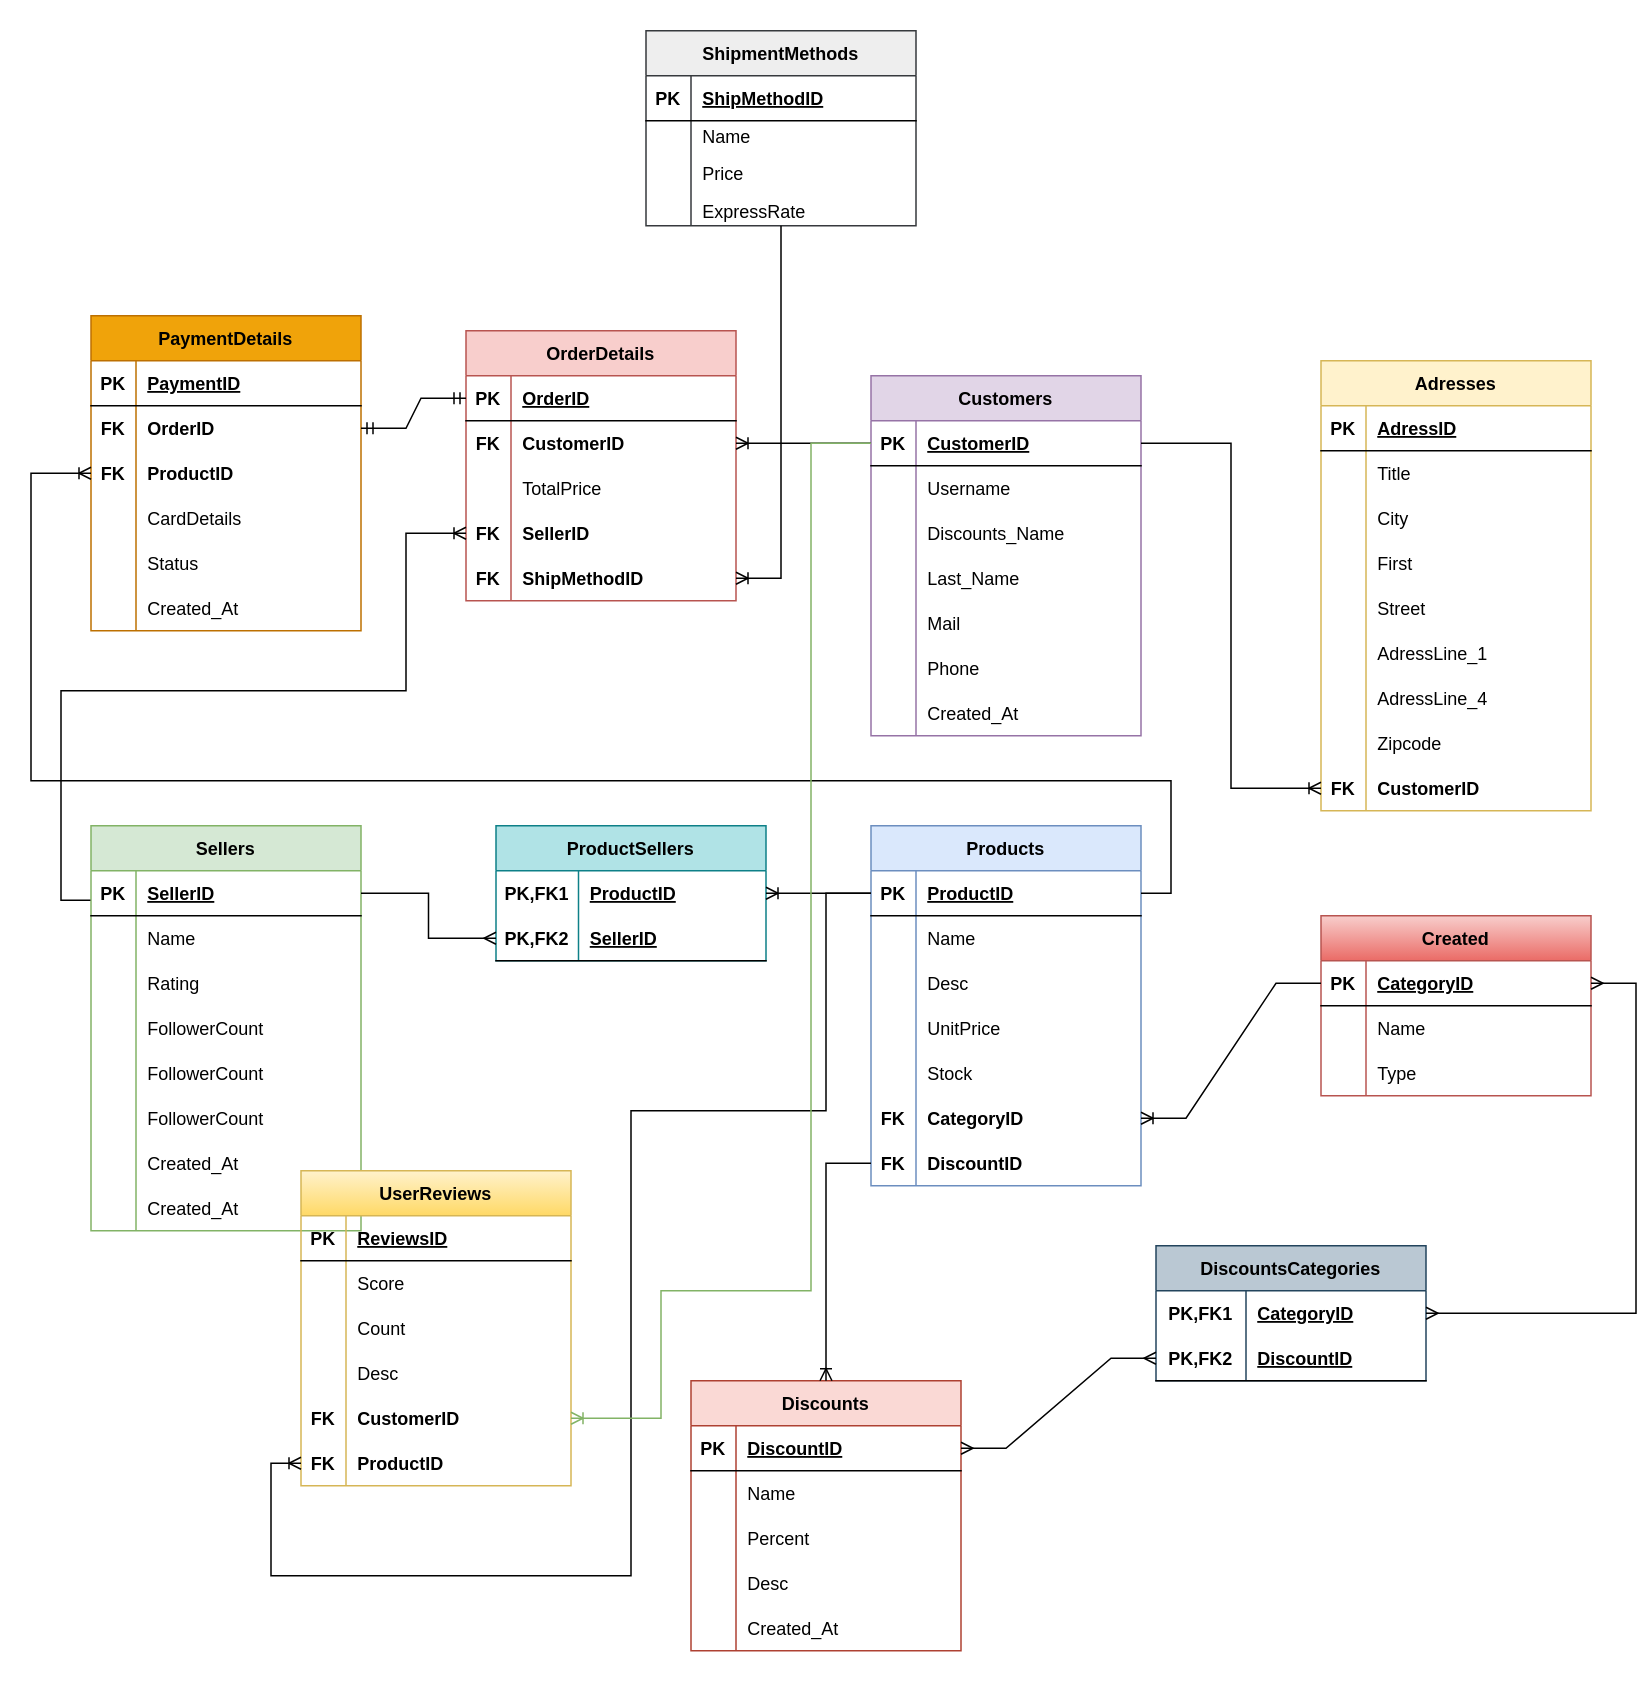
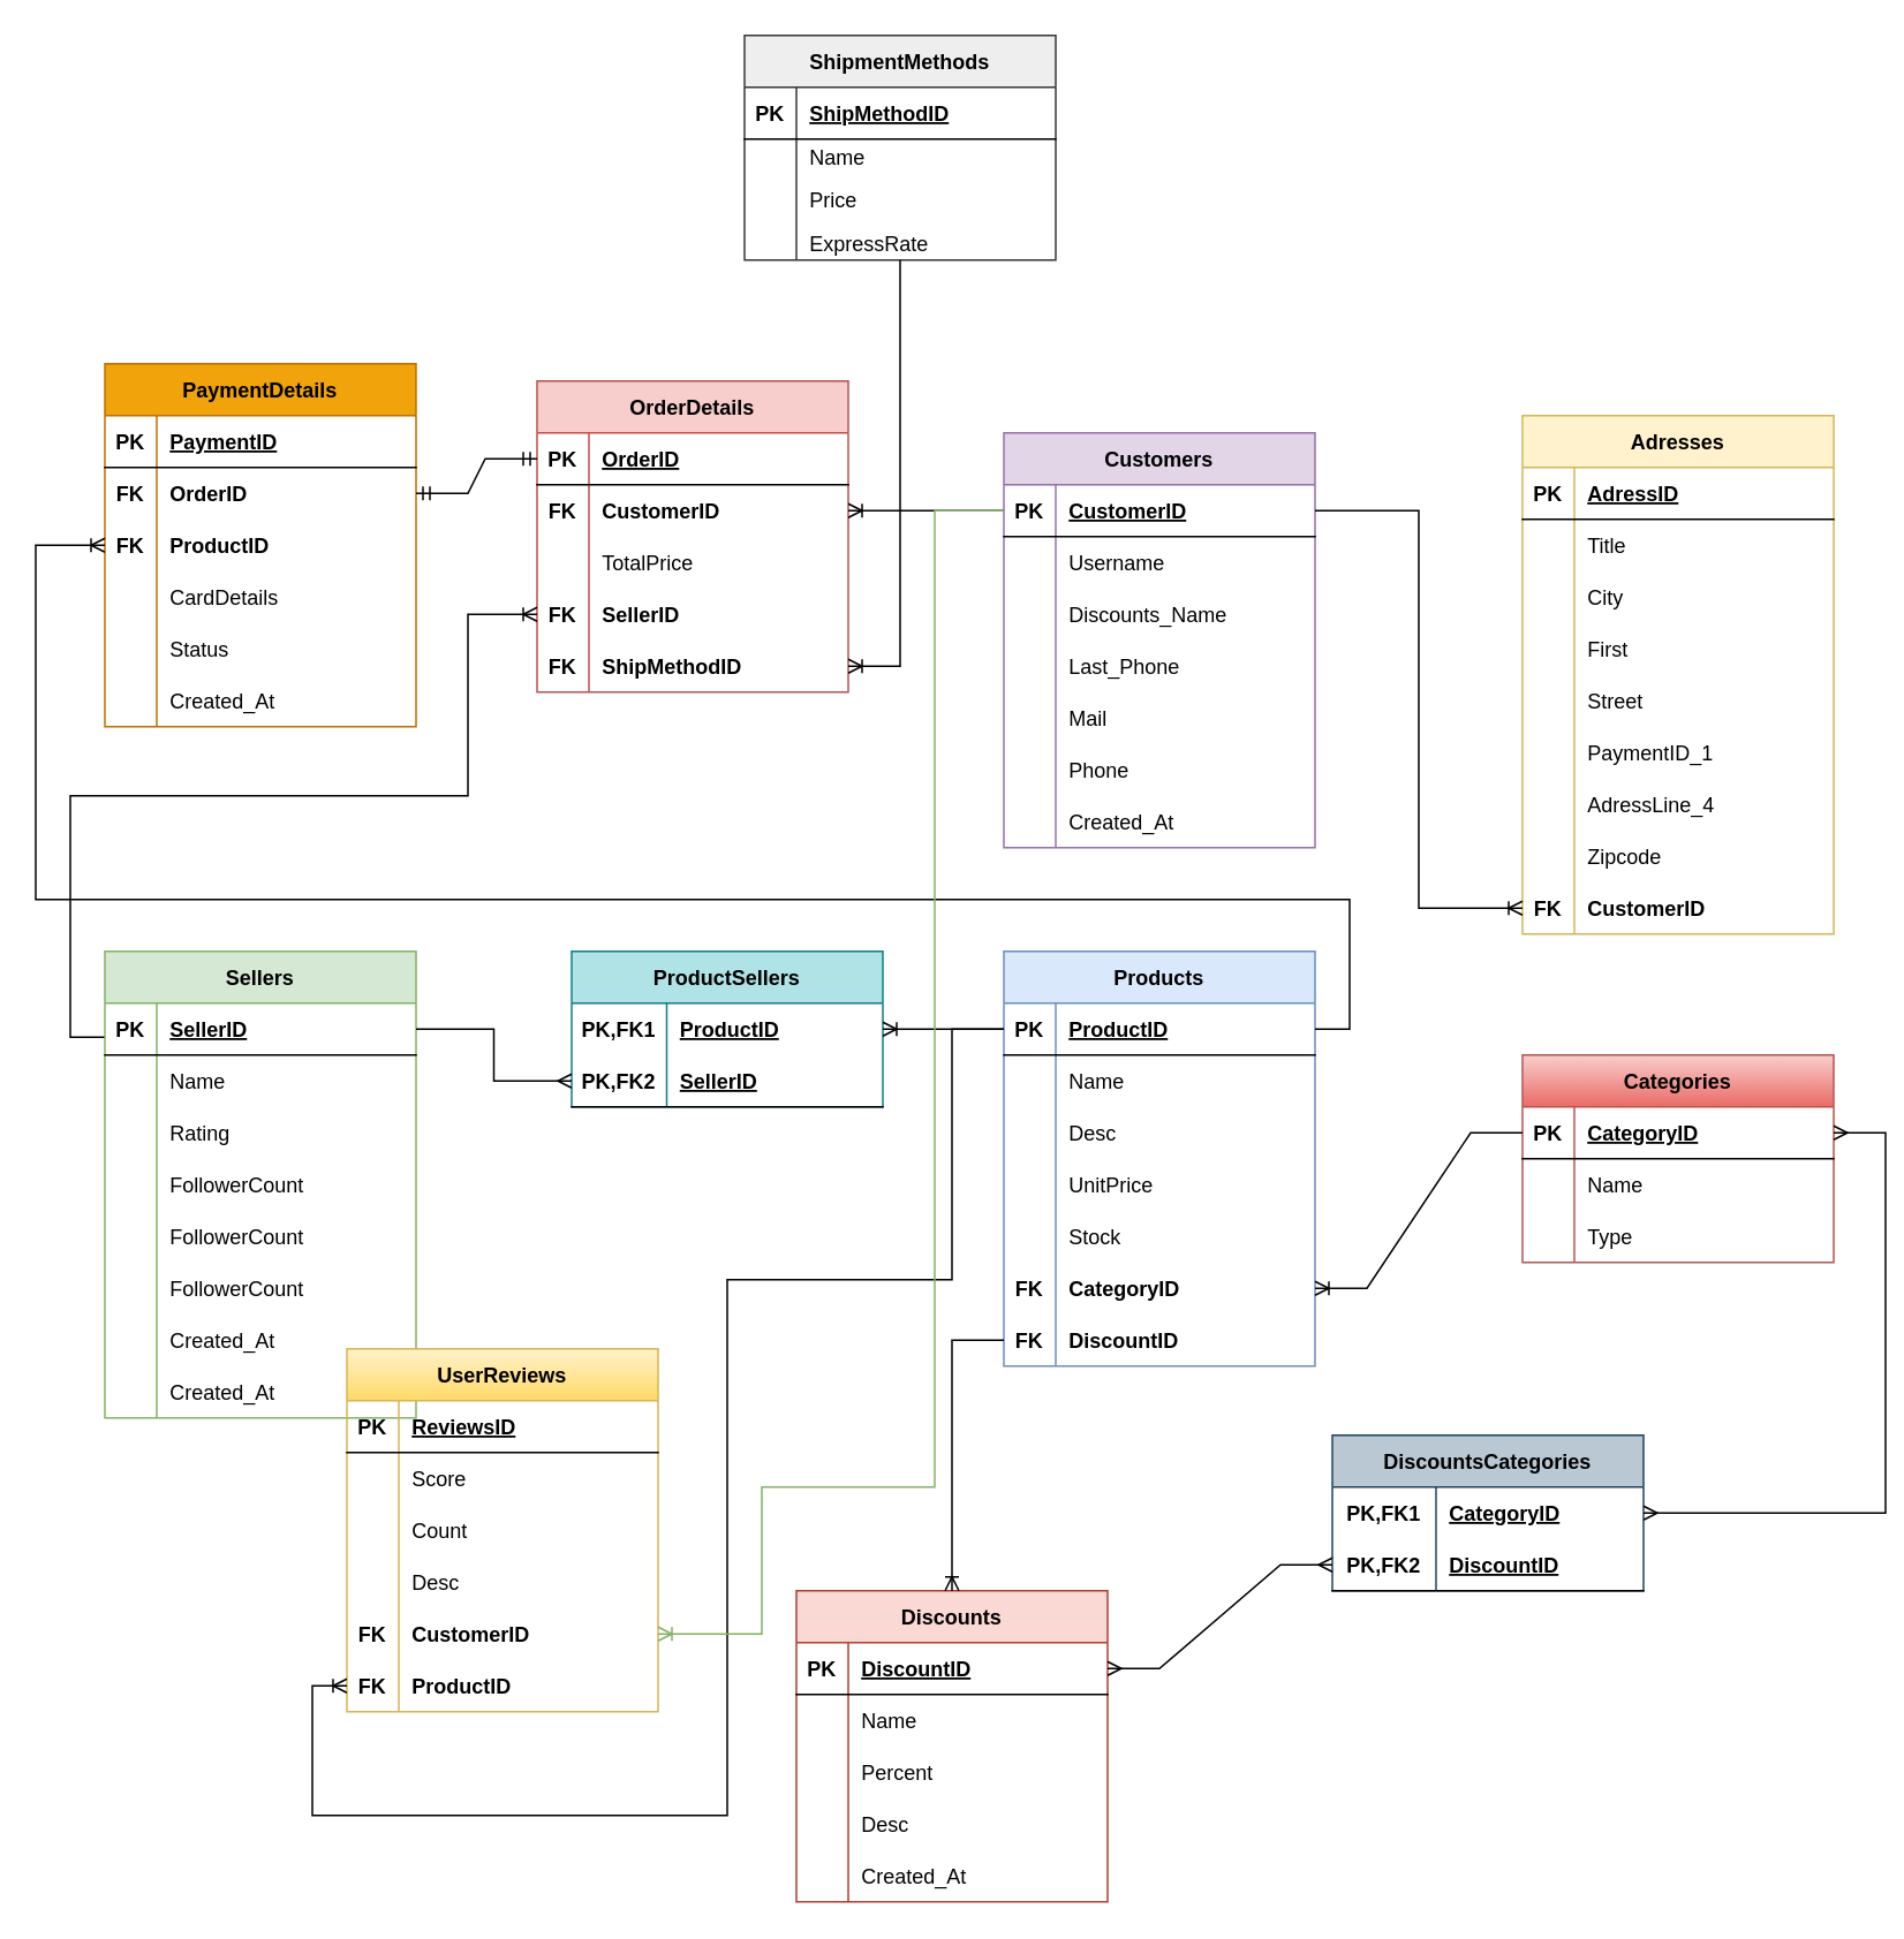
- <mxCell id="14" value="Last_Name" style="shape=partialRectangle;connectable=0;fillColor=none;top=0;left=0;bottom=0;right=0;align=left;spacingLeft=6;overflow=hidden;" vertex="1" parent="12"><mxGeometry x="30" width="150" height="30" as="geometry"><mxRectangle width="150" height="30" as="alternateBounds" /></mxGeometry></mxCell>
+ <mxCell id="14" value="Last_Phone" style="shape=partialRectangle;connectable=0;fillColor=none;top=0;left=0;bottom=0;right=0;align=left;spacingLeft=6;overflow=hidden;" vertex="1" parent="12"><mxGeometry x="30" width="150" height="30" as="geometry"><mxRectangle width="150" height="30" as="alternateBounds" /></mxGeometry></mxCell>
- <mxCell id="42" value="AdressLine_1" style="shape=partialRectangle;connectable=0;fillColor=none;top=0;left=0;bottom=0;right=0;align=left;spacingLeft=6;overflow=hidden;" vertex="1" parent="40"><mxGeometry x="30" width="150" height="30" as="geometry"><mxRectangle width="150" height="30" as="alternateBounds" /></mxGeometry></mxCell>
+ <mxCell id="42" value="PaymentID_1" style="shape=partialRectangle;connectable=0;fillColor=none;top=0;left=0;bottom=0;right=0;align=left;spacingLeft=6;overflow=hidden;" vertex="1" parent="40"><mxGeometry x="30" width="150" height="30" as="geometry"><mxRectangle width="150" height="30" as="alternateBounds" /></mxGeometry></mxCell>
- <mxCell id="92" value="Created" style="shape=table;startSize=30;container=1;collapsible=1;childLayout=tableLayout;fixedRows=1;rowLines=0;fontStyle=1;align=center;resizeLast=1;fillColor=#f8cecc;gradientColor=#ea6b66;strokeColor=#b85450;" vertex="1" parent="1"><mxGeometry x="880" y="610" width="180" height="120" as="geometry" /></mxCell>
+ <mxCell id="92" value="Categories" style="shape=table;startSize=30;container=1;collapsible=1;childLayout=tableLayout;fixedRows=1;rowLines=0;fontStyle=1;align=center;resizeLast=1;fillColor=#f8cecc;gradientColor=#ea6b66;strokeColor=#b85450;" vertex="1" parent="1"><mxGeometry x="880" y="610" width="180" height="120" as="geometry" /></mxCell>
